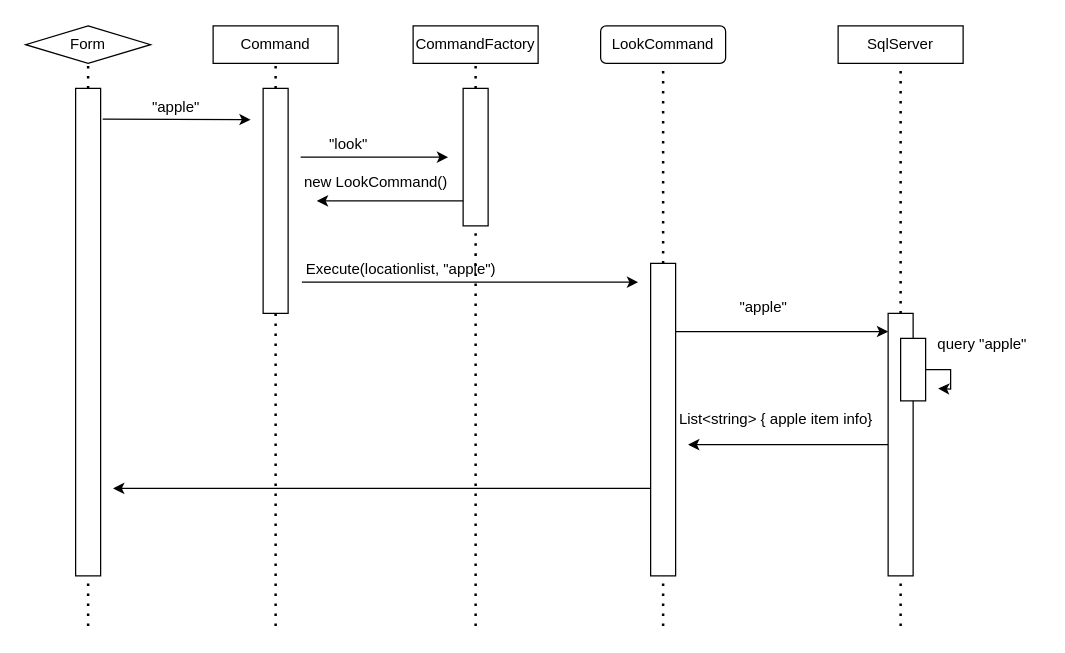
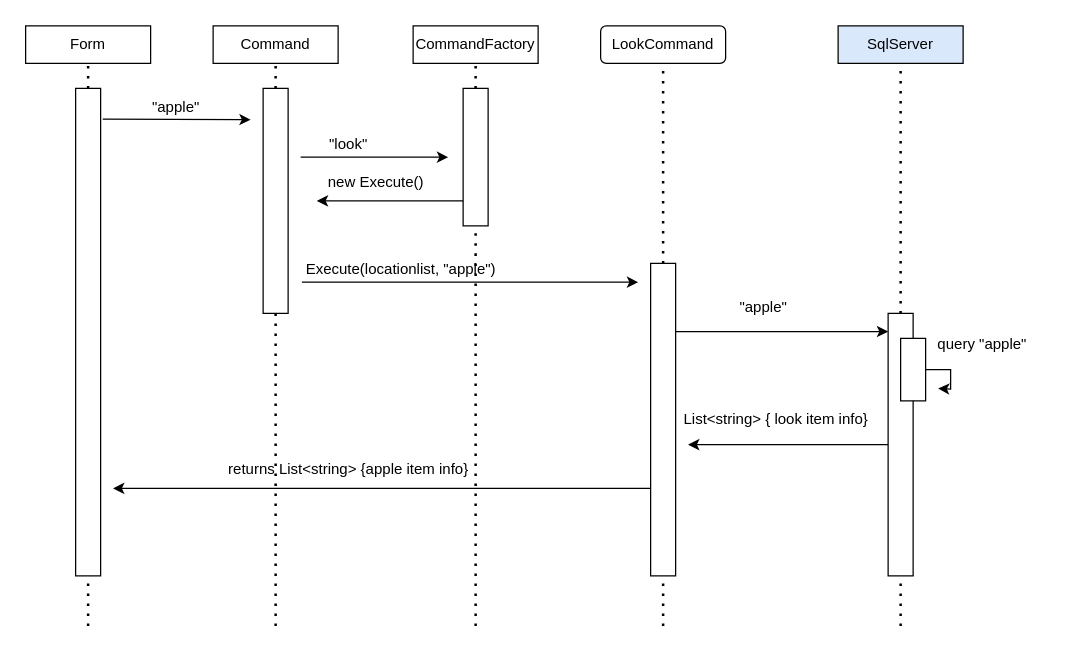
- <mxCell id="2" value="Form" style="rhombus;whiteSpace=wrap;html=1;" vertex="1" parent="1"><mxGeometry x="20" y="20" width="100" height="30" as="geometry" /></mxCell>
+ <mxCell id="2" value="Form" style="rounded=0;whiteSpace=wrap;html=1;" vertex="1" parent="1"><mxGeometry x="20" y="20" width="100" height="30" as="geometry" /></mxCell>
- <mxCell id="28" value="SqlServer" style="rounded=0;whiteSpace=wrap;html=1;" vertex="1" parent="1"><mxGeometry x="670" y="20" width="100" height="30" as="geometry" /></mxCell>
+ <mxCell id="28" value="SqlServer" style="rounded=0;whiteSpace=wrap;html=1;fillColor=#dae8fc;" vertex="1" parent="1"><mxGeometry x="670" y="20" width="100" height="30" as="geometry" /></mxCell>
- <mxCell id="25" value="new LookCommand()" style="text;html=1;align=center;verticalAlign=middle;resizable=0;points=[];autosize=1;strokeColor=none;fillColor=none;" vertex="1" parent="1"><mxGeometry x="230" y="130" width="140" height="30" as="geometry" /></mxCell>
+ <mxCell id="25" value="new Execute()" style="text;html=1;align=center;verticalAlign=middle;resizable=0;points=[];autosize=1;strokeColor=none;fillColor=none;" vertex="1" parent="1"><mxGeometry x="230" y="130" width="140" height="30" as="geometry" /></mxCell>
- <mxCell id="37" value="List&amp;lt;string&amp;gt; { apple item info}" style="text;html=1;align=center;verticalAlign=middle;resizable=0;points=[];autosize=1;strokeColor=none;fillColor=none;" vertex="1" parent="1"><mxGeometry x="530" y="320" width="180" height="30" as="geometry" /></mxCell>
+ <mxCell id="37" value="List&amp;lt;string&amp;gt; { look item info}" style="text;html=1;align=center;verticalAlign=middle;resizable=0;points=[];autosize=1;strokeColor=none;fillColor=none;" vertex="1" parent="1"><mxGeometry x="530" y="320" width="180" height="30" as="geometry" /></mxCell>
+ <mxCell id="38" value="returns List&amp;lt;string&amp;gt; {apple item info}" style="text;html=1;align=center;verticalAlign=middle;resizable=0;points=[];autosize=1;strokeColor=none;fillColor=none;" vertex="1" parent="1"><mxGeometry x="168" y="360" width="220" height="30" as="geometry" /></mxCell>
